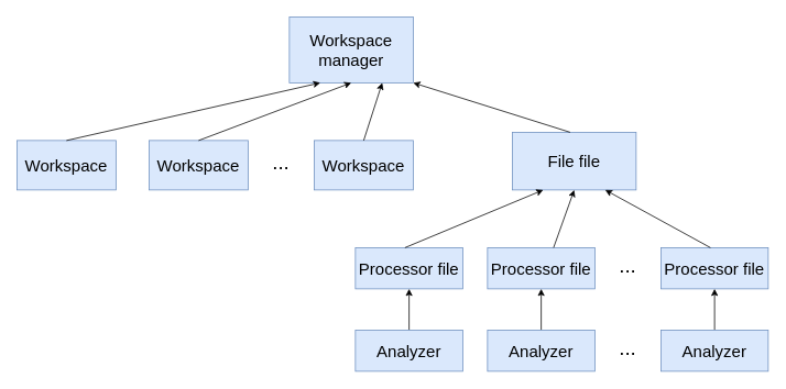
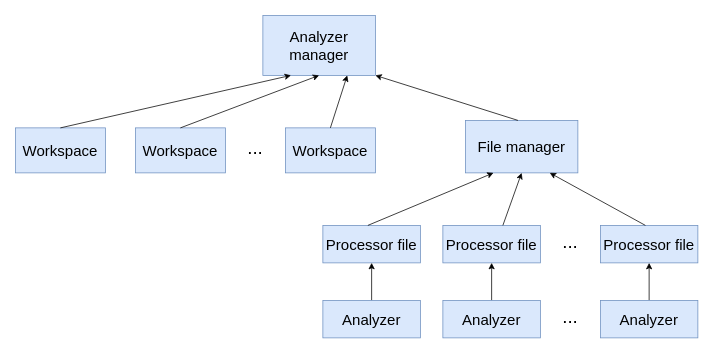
- <mxCell id="2" value="Workspace manager" style="rounded=0;whiteSpace=wrap;html=1;fillColor=#dae8fc;strokeColor=#6c8ebf;fontSize=20;" parent="1" vertex="1"><mxGeometry x="350" y="20" width="150" height="80" as="geometry" /></mxCell>
+ <mxCell id="2" value="Analyzer manager" style="rounded=0;whiteSpace=wrap;html=1;fillColor=#dae8fc;strokeColor=#6c8ebf;fontSize=20;" parent="1" vertex="1"><mxGeometry x="350" y="20" width="150" height="80" as="geometry" /></mxCell>
- <mxCell id="6" value="File file" style="rounded=0;whiteSpace=wrap;html=1;fillColor=#dae8fc;strokeColor=#6c8ebf;fontSize=20;" vertex="1" parent="1"><mxGeometry x="620" y="160" width="150" height="70" as="geometry" /></mxCell>
+ <mxCell id="6" value="File manager" style="rounded=0;whiteSpace=wrap;html=1;fillColor=#dae8fc;strokeColor=#6c8ebf;fontSize=20;" vertex="1" parent="1"><mxGeometry x="620" y="160" width="150" height="70" as="geometry" /></mxCell>
